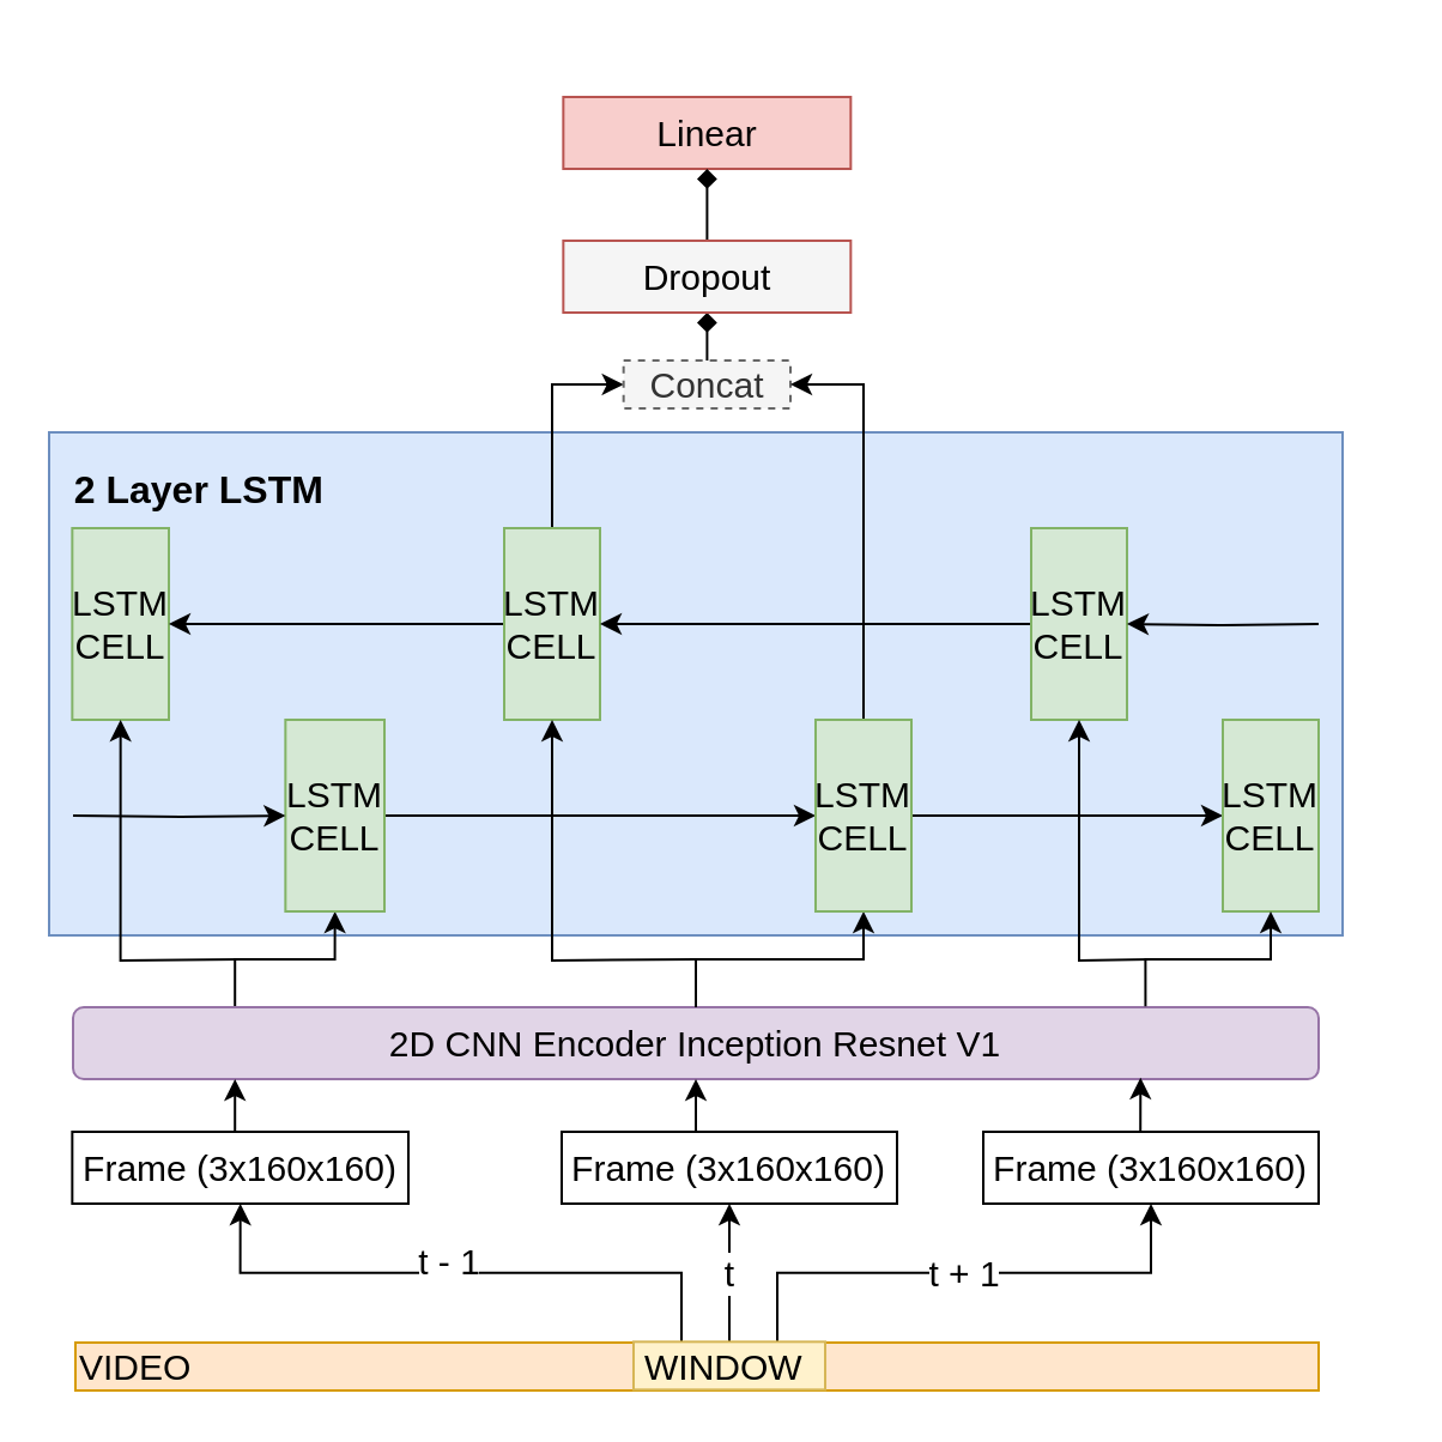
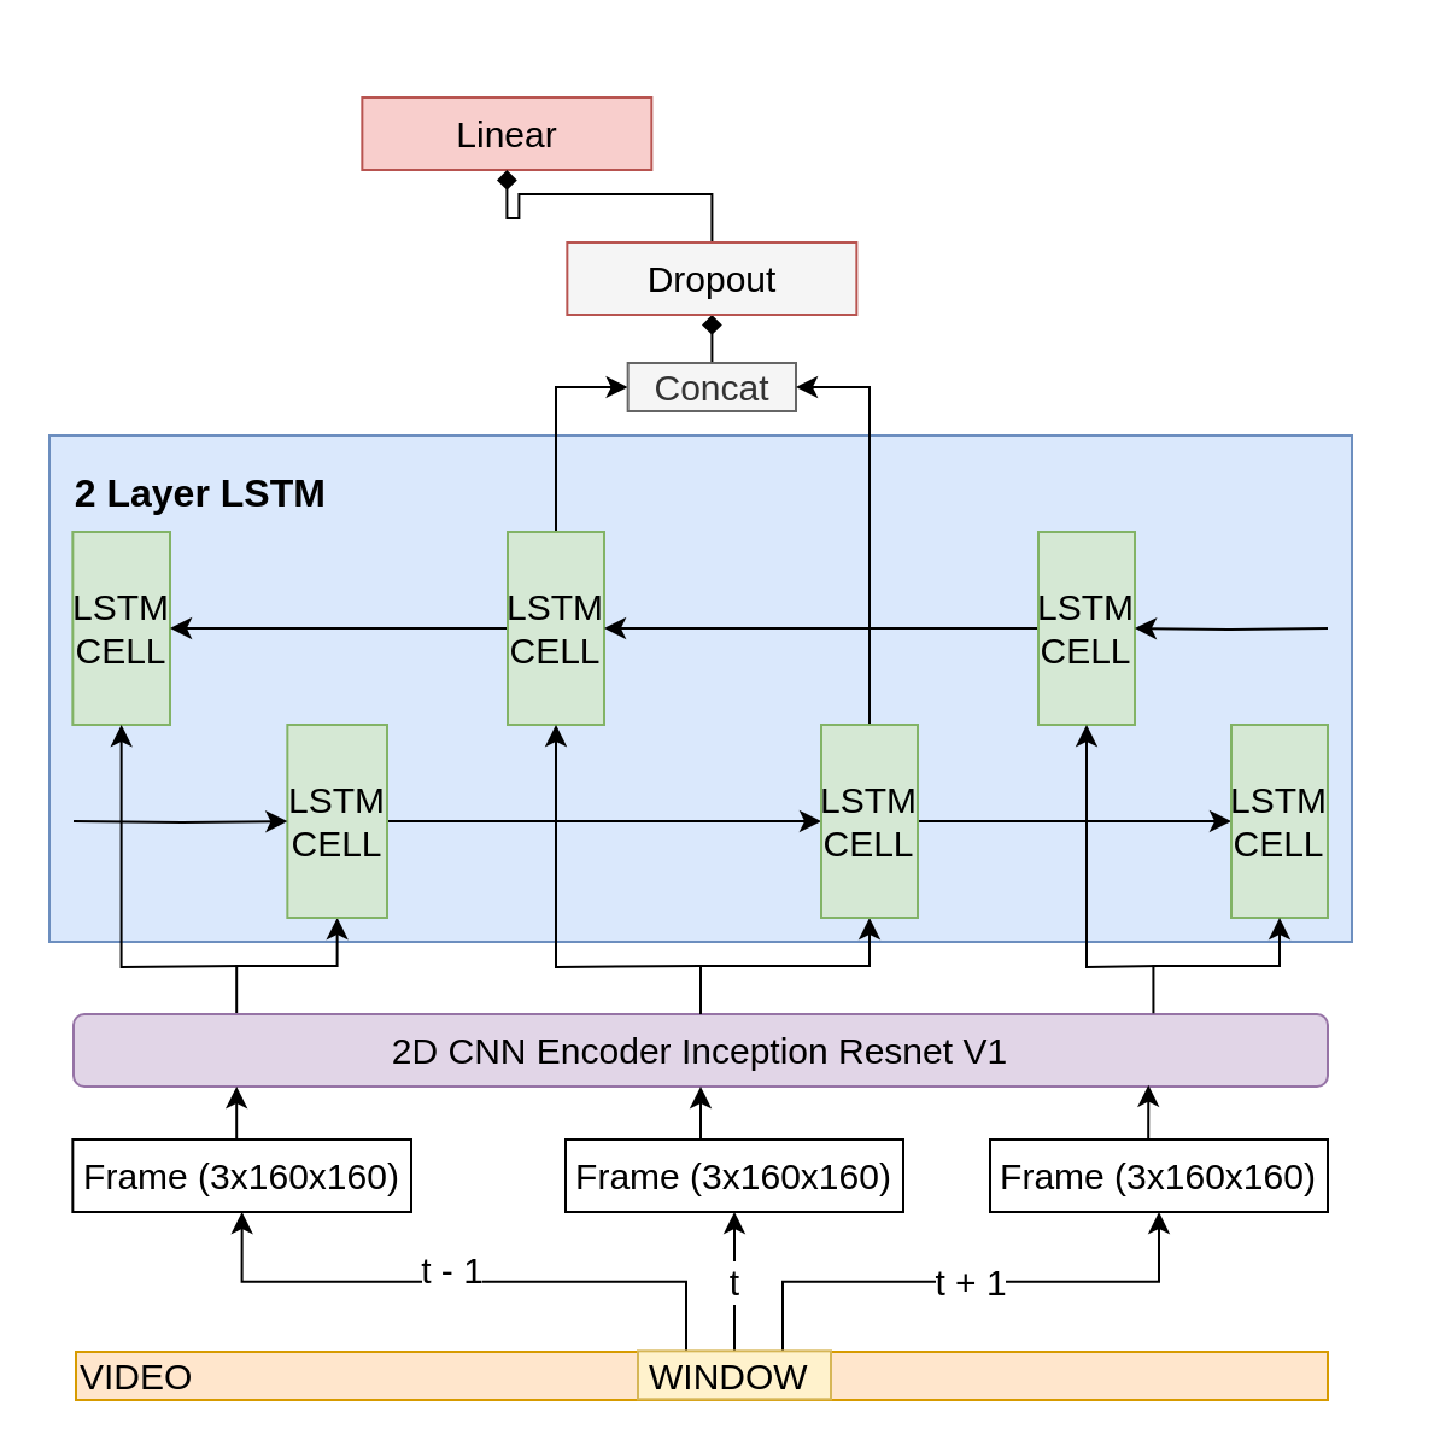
- <mxCell id="38" value="Linear" style="rounded=0;whiteSpace=wrap;html=1;fillColor=#f8cecc;strokeColor=#b85450;fontSize=15;" parent="1" vertex="1"><mxGeometry x="234.67" y="40" width="120" height="30" as="geometry" /></mxCell>
+ <mxCell id="38" value="Linear" style="rounded=0;whiteSpace=wrap;html=1;fillColor=#f8cecc;strokeColor=#b85450;fontSize=15;" parent="1" vertex="1"><mxGeometry x="149.67" y="40" width="120" height="30" as="geometry" /></mxCell>
- <mxCell id="33" value="Concat" style="rounded=0;whiteSpace=wrap;html=1;fillColor=#f5f5f5;strokeColor=#666666;fontColor=#333333;fontSize=15;dashed=1;" parent="1" vertex="1"><mxGeometry x="259.83" y="150" width="69.67" height="20" as="geometry" /></mxCell>
+ <mxCell id="33" value="Concat" style="rounded=0;whiteSpace=wrap;html=1;fillColor=#f5f5f5;strokeColor=#666666;fontColor=#333333;fontSize=15;" parent="1" vertex="1"><mxGeometry x="259.83" y="150" width="69.67" height="20" as="geometry" /></mxCell>
